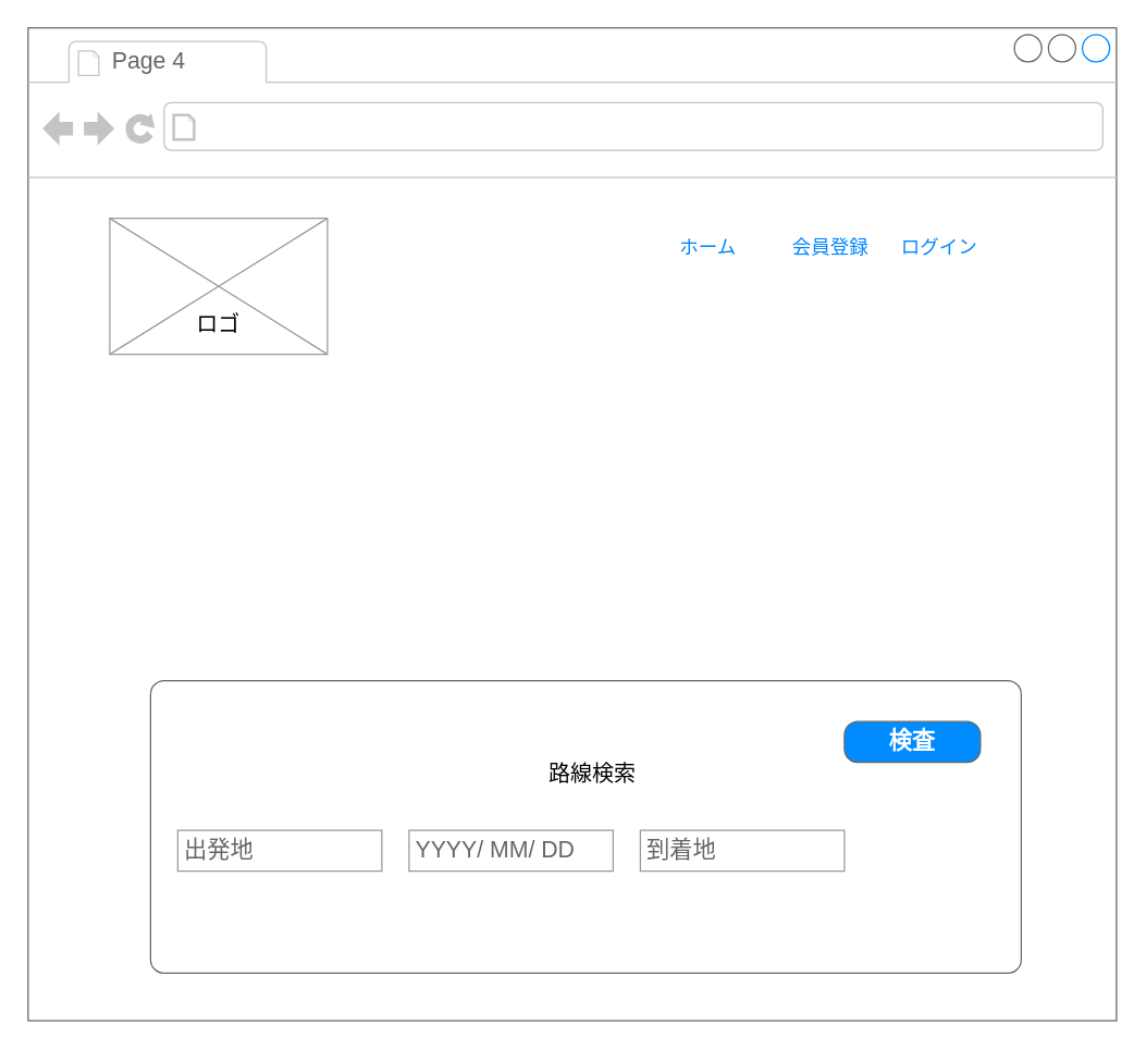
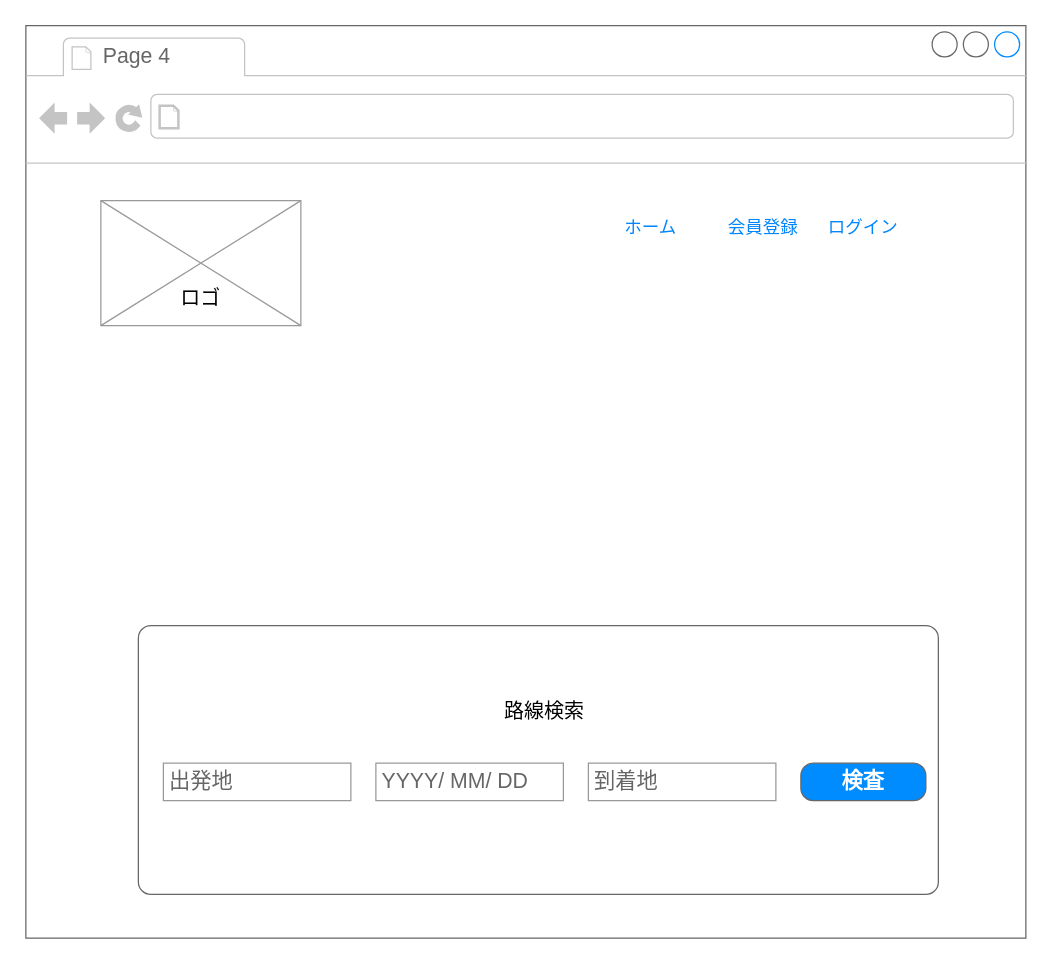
- <mxCell id="8" value="検査" style="strokeWidth=1;shadow=0;dashed=0;align=center;html=1;shape=mxgraph.mockup.buttons.button;strokeColor=#666666;fontColor=#ffffff;mainText=;buttonStyle=round;fontSize=17;fontStyle=1;fillColor=#008cff;whiteSpace=wrap;" parent="5" vertex="1"><mxGeometry x="510" y="40" width="100" height="30" as="geometry" /></mxCell>
+ <mxCell id="8" value="検査" style="strokeWidth=1;shadow=0;dashed=0;align=center;html=1;shape=mxgraph.mockup.buttons.button;strokeColor=#666666;fontColor=#ffffff;mainText=;buttonStyle=round;fontSize=17;fontStyle=1;fillColor=#008cff;whiteSpace=wrap;" parent="5" vertex="1"><mxGeometry x="530" y="120" width="100" height="30" as="geometry" /></mxCell>
